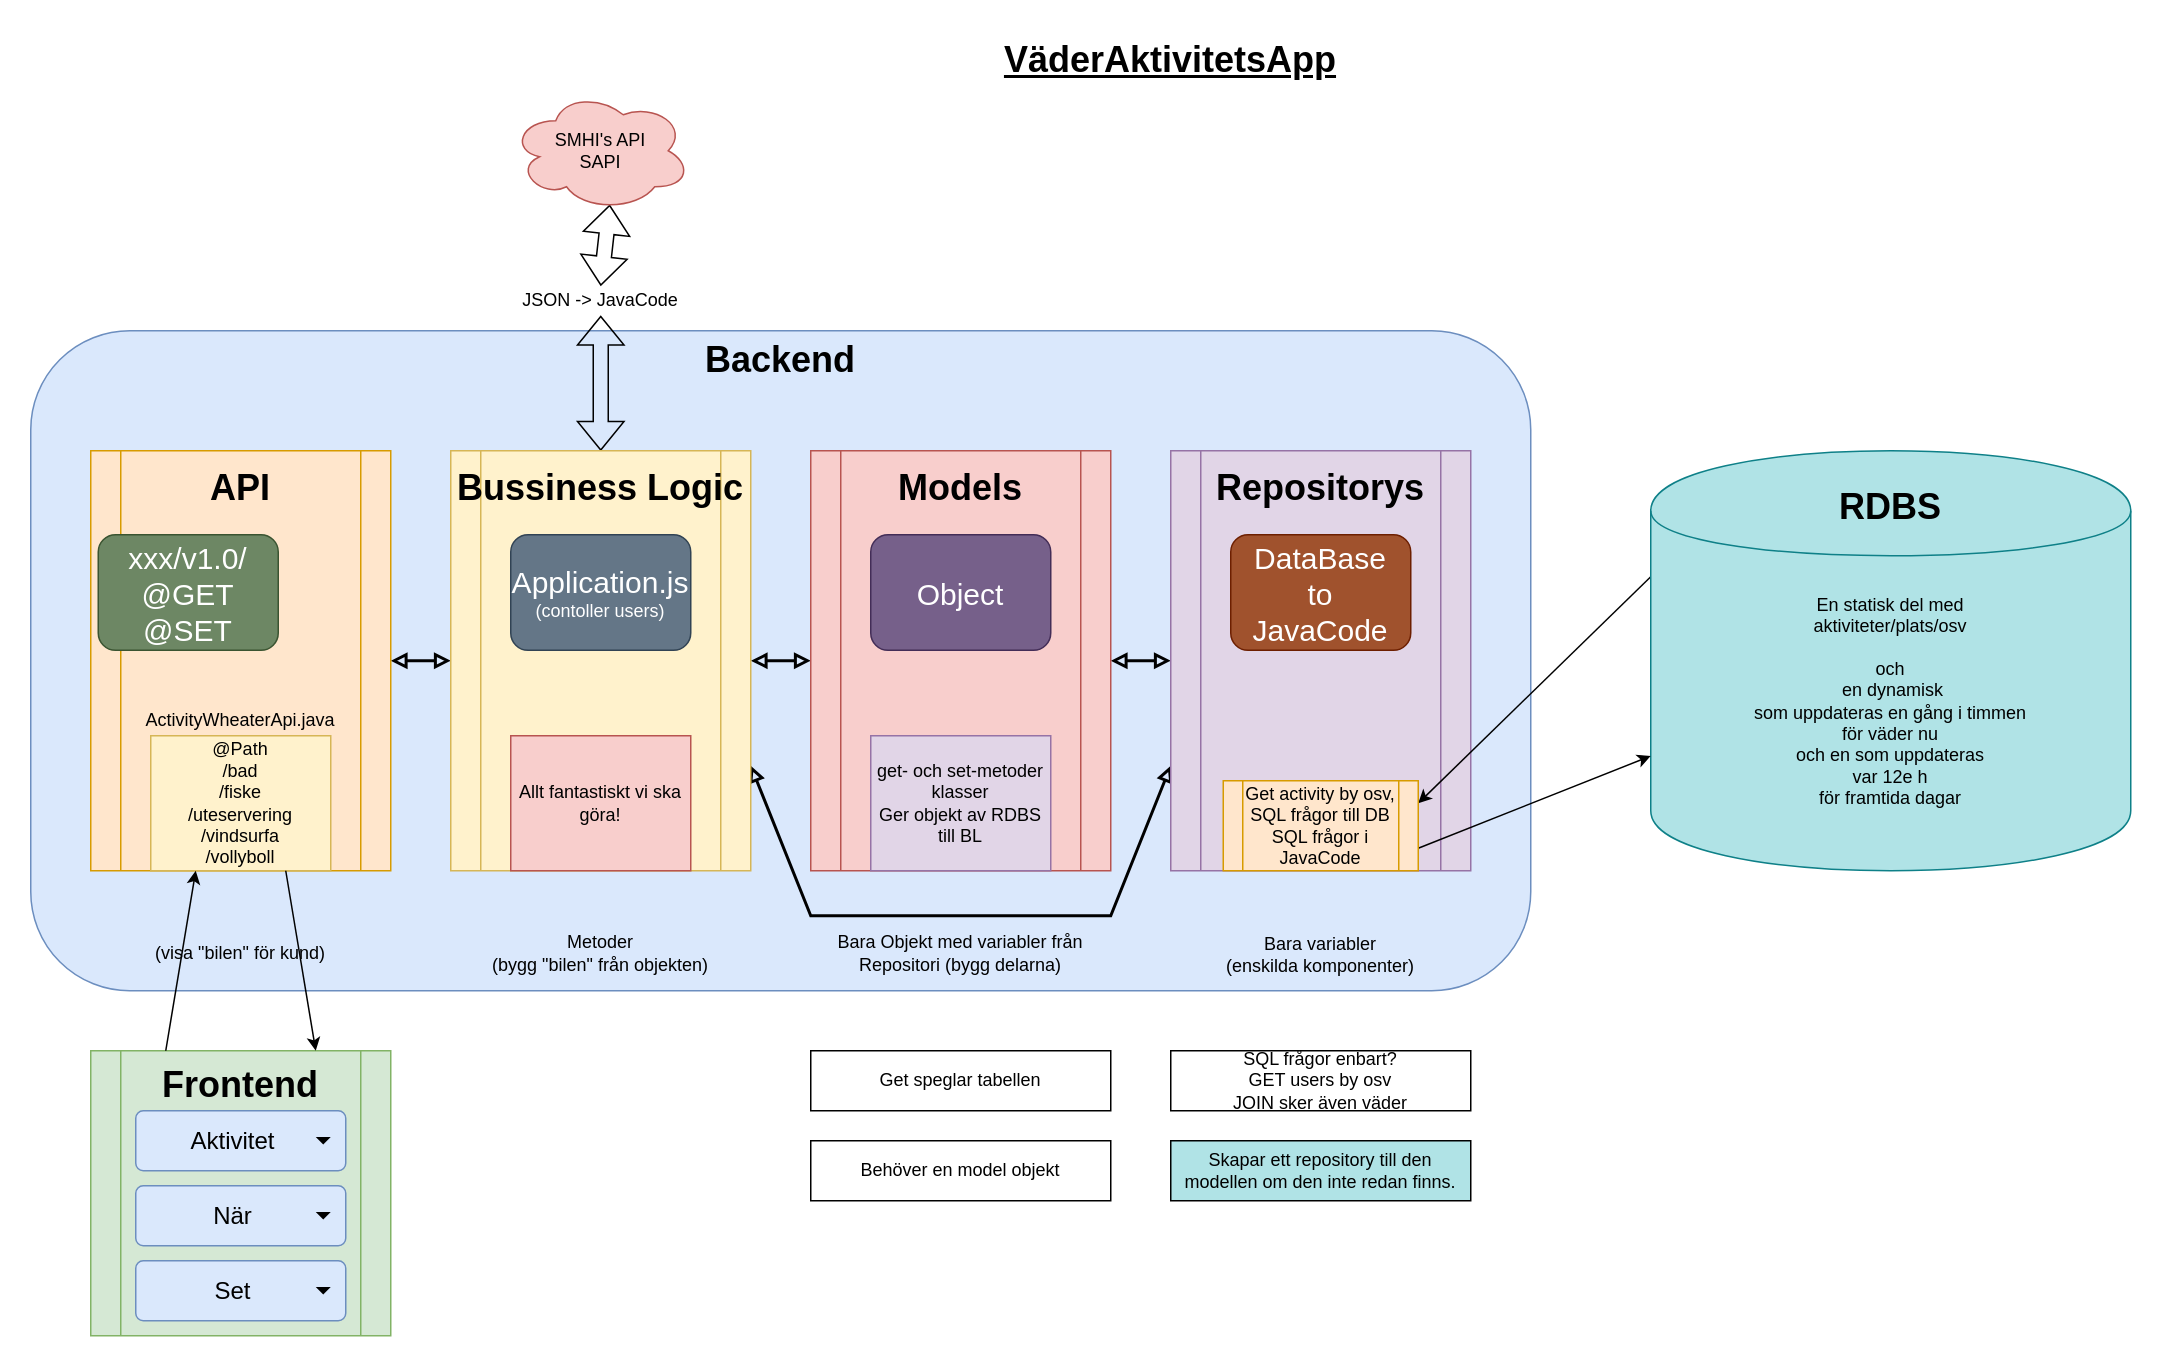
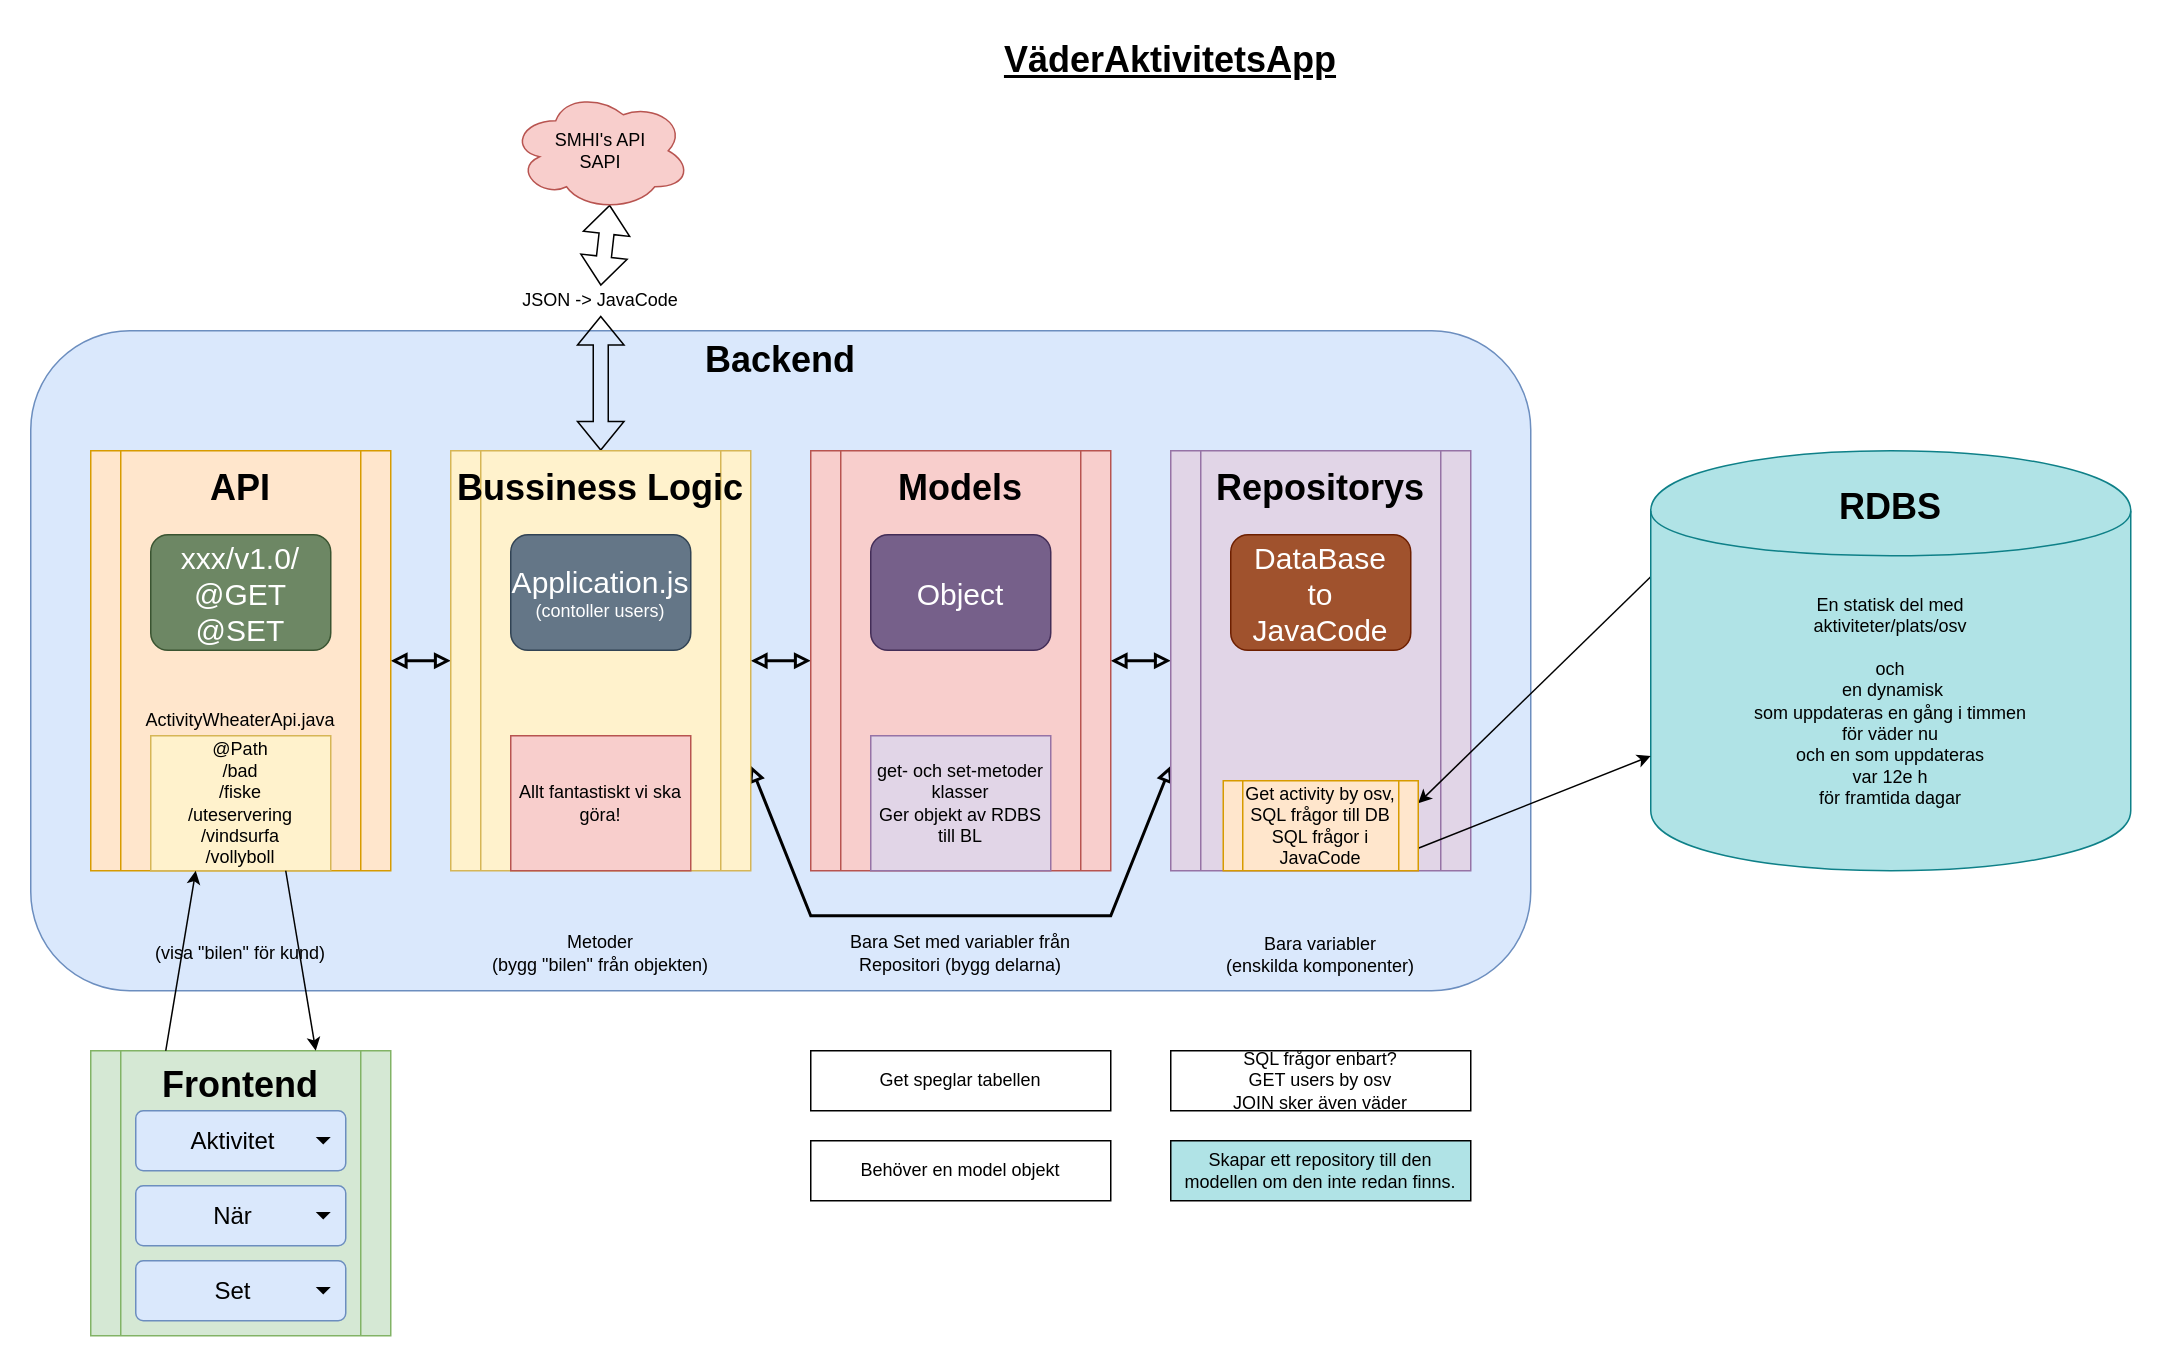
- <mxCell id="20" value="&lt;font style=&quot;font-size: 20px&quot;&gt;xxx/v1.0/&lt;br&gt;@GET&lt;br&gt;@SET&lt;/font&gt;&lt;br&gt;" style="rounded=1;whiteSpace=wrap;html=1;fillColor=#6d8764;strokeColor=#3A5431;fontColor=#ffffff;" parent="1" vertex="1"><mxGeometry x="65" y="356" width="120" height="77" as="geometry" /></mxCell>
+ <mxCell id="20" value="&lt;font style=&quot;font-size: 20px&quot;&gt;xxx/v1.0/&lt;br&gt;@GET&lt;br&gt;@SET&lt;/font&gt;&lt;br&gt;" style="rounded=1;whiteSpace=wrap;html=1;fillColor=#6d8764;strokeColor=#3A5431;fontColor=#ffffff;" parent="1" vertex="1"><mxGeometry x="100" y="356" width="120" height="77" as="geometry" /></mxCell>
- <mxCell id="41" value="Bara Objekt med variabler från Repositori (bygg delarna)" style="text;html=1;strokeColor=none;fillColor=none;align=center;verticalAlign=middle;whiteSpace=wrap;rounded=0;" parent="1" vertex="1"><mxGeometry x="540" y="620" width="200" height="30" as="geometry" /></mxCell>
+ <mxCell id="41" value="Bara Set med variabler från Repositori (bygg delarna)" style="text;html=1;strokeColor=none;fillColor=none;align=center;verticalAlign=middle;whiteSpace=wrap;rounded=0;" parent="1" vertex="1"><mxGeometry x="540" y="620" width="200" height="30" as="geometry" /></mxCell>
